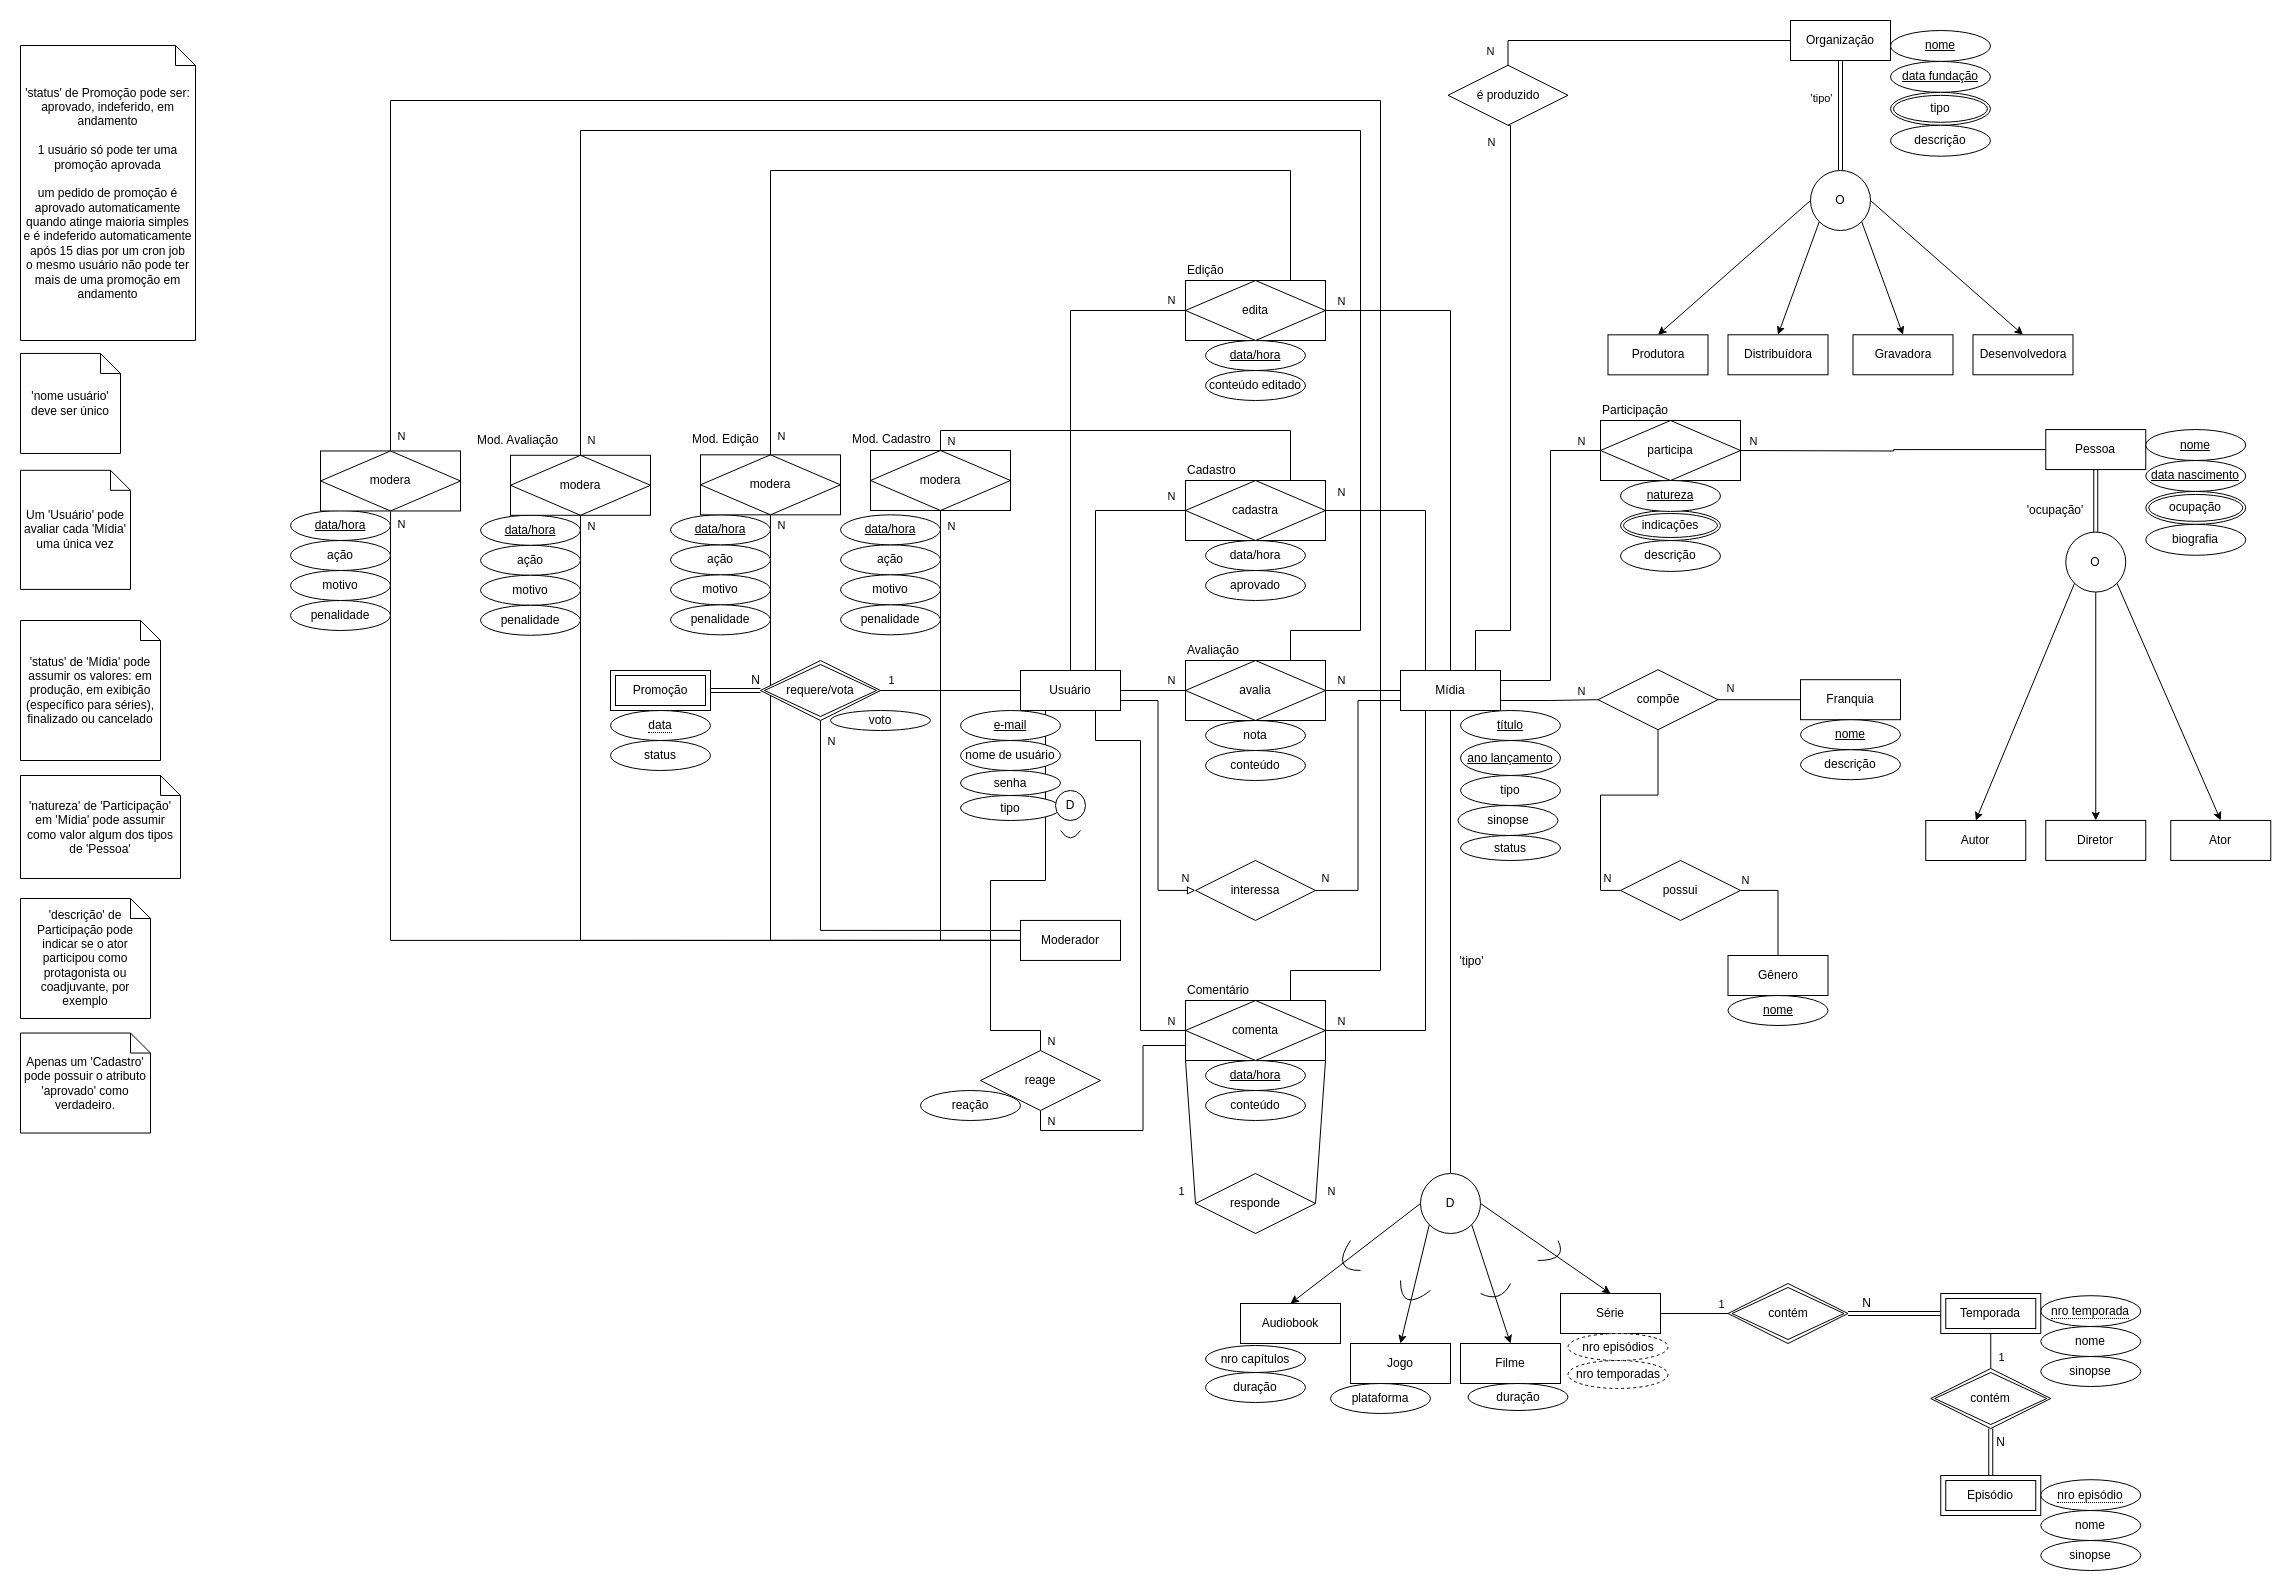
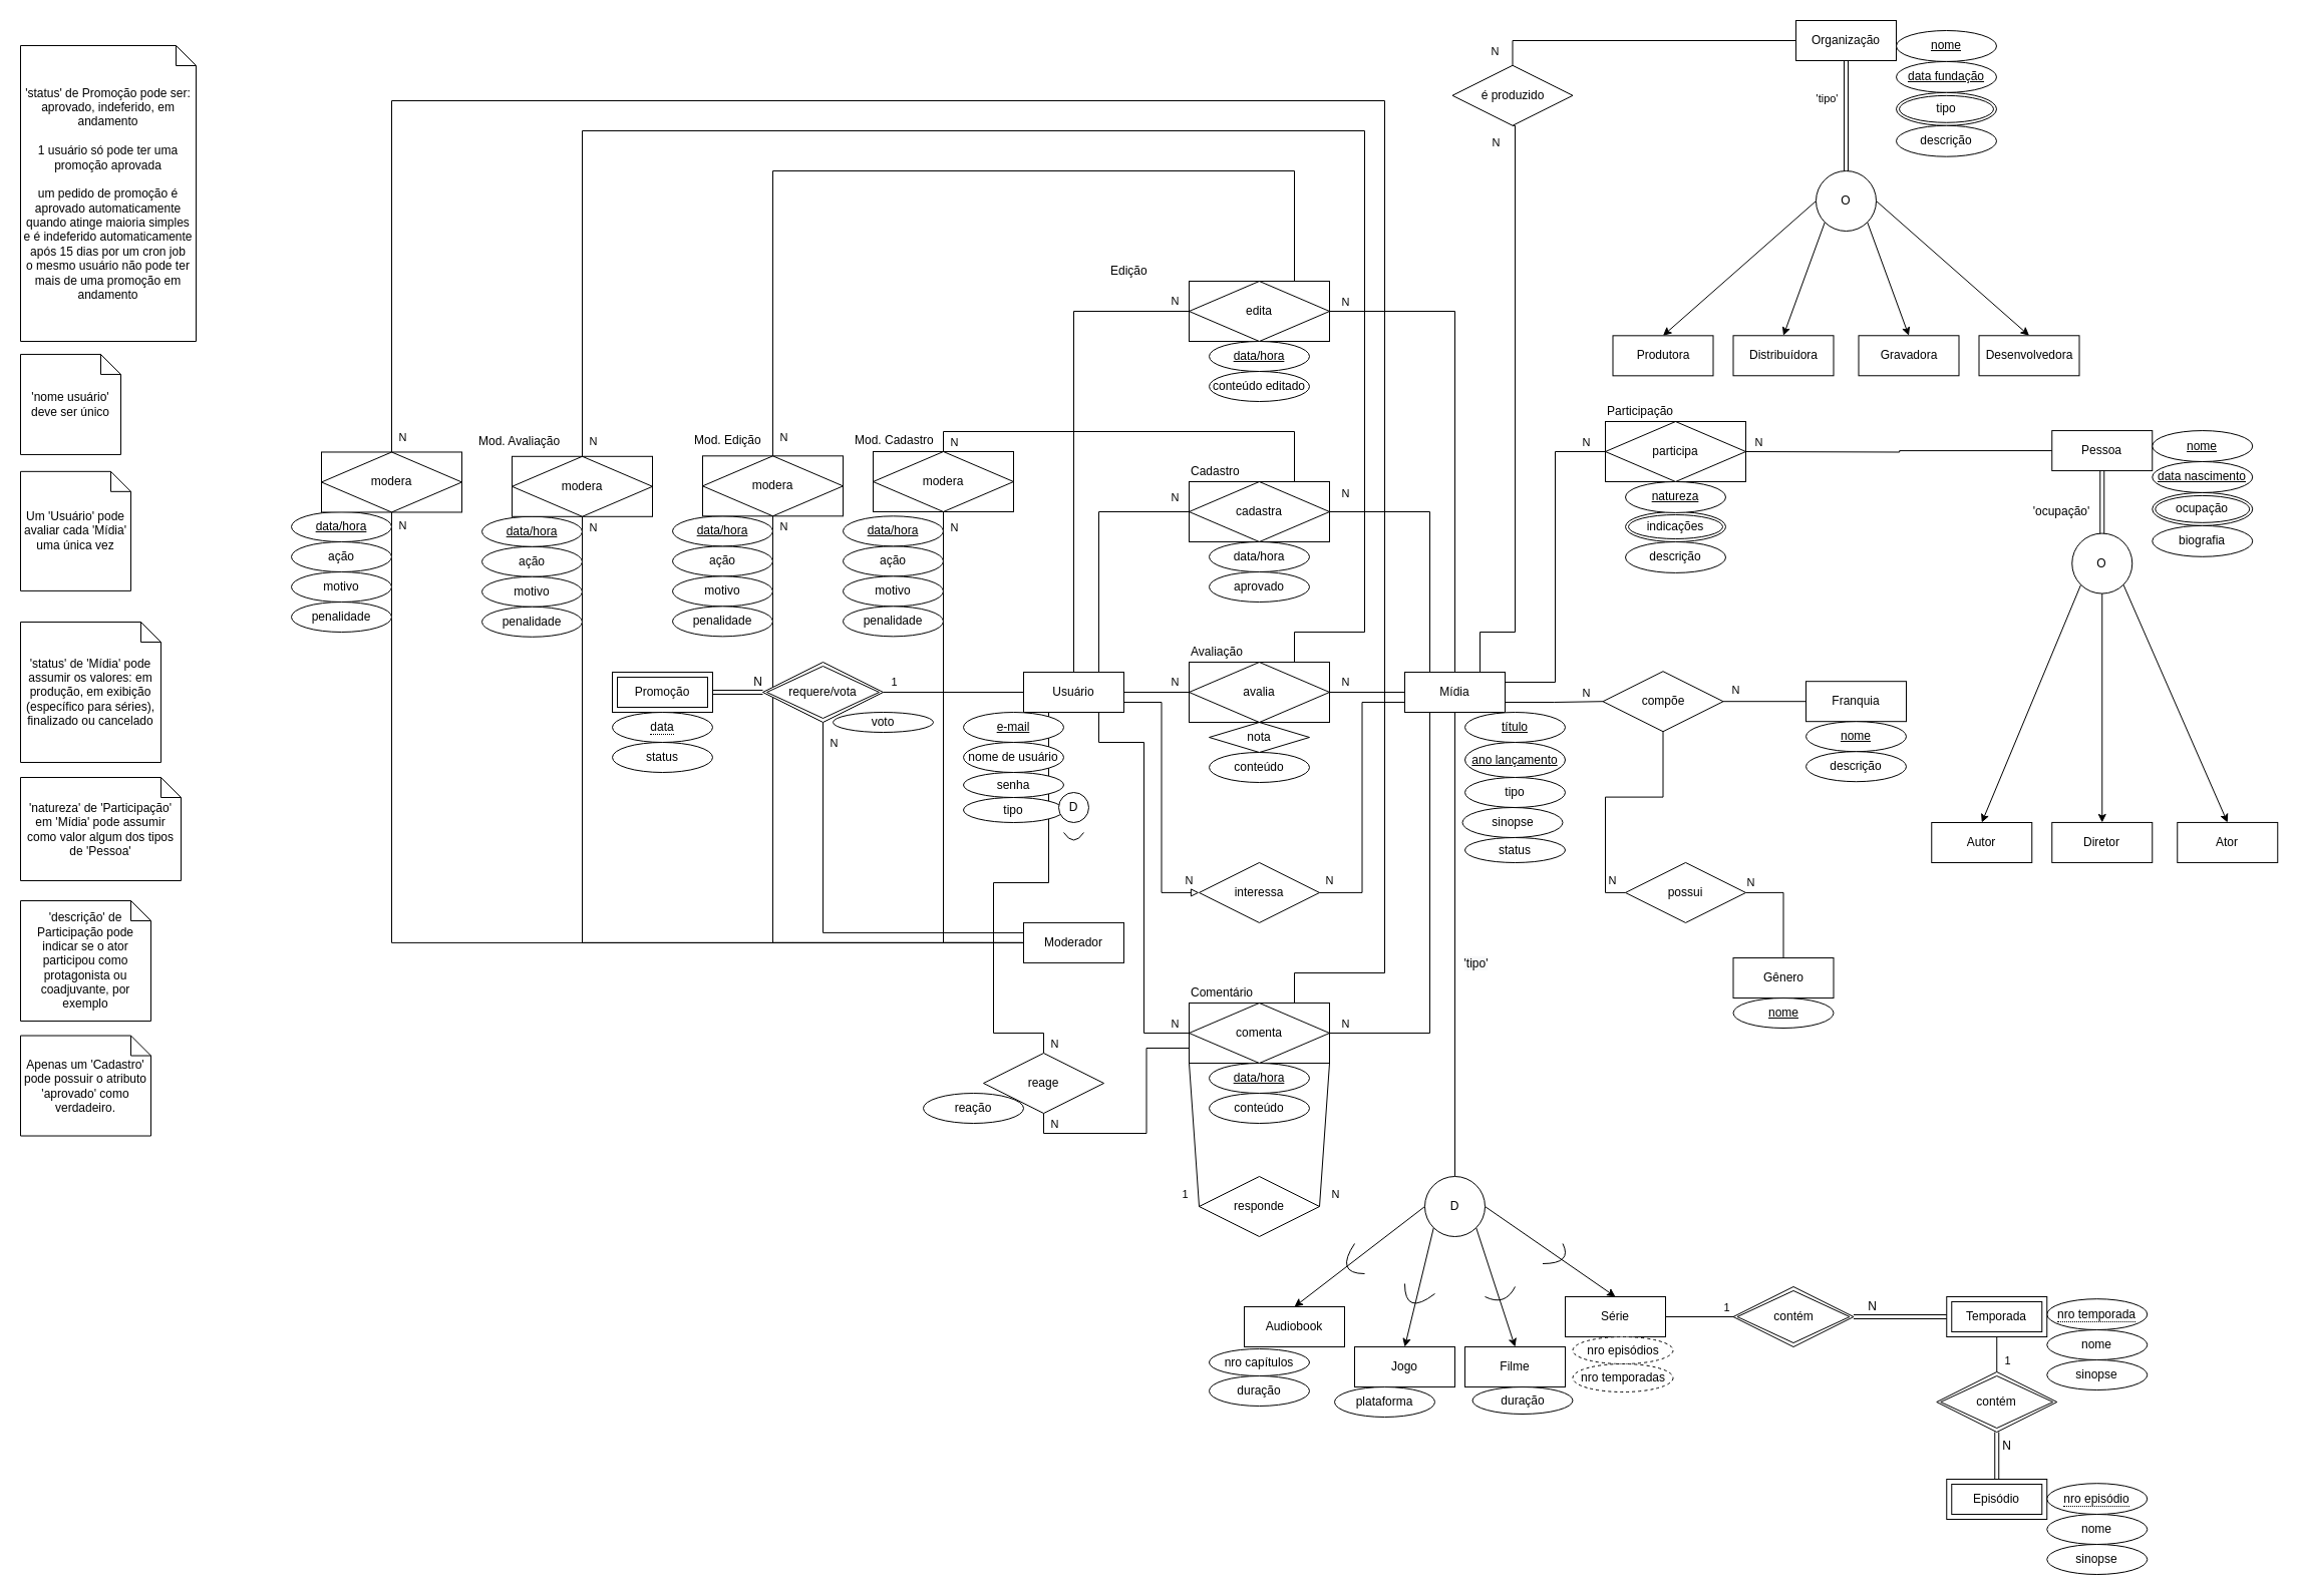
- <mxCell id="90" value="Edição" style="text;html=1;align=left;verticalAlign=middle;resizable=0;points=[];autosize=1;strokeColor=none;fillColor=none;" parent="1" vertex="1"><mxGeometry x="1185" y="260" width="50" height="20" as="geometry" /></mxCell>
+ <mxCell id="90" value="Edição" style="text;html=1;align=left;verticalAlign=middle;resizable=0;points=[];autosize=1;strokeColor=none;fillColor=none;" parent="1" vertex="1"><mxGeometry x="1105" y="260" width="50" height="20" as="geometry" /></mxCell>
- <mxCell id="96" value="nota" style="ellipse;whiteSpace=wrap;html=1;align=center;" parent="1" vertex="1"><mxGeometry x="1205" y="720" width="100" height="30" as="geometry" /></mxCell>
+ <mxCell id="96" value="nota" style="rhombus;whiteSpace=wrap;html=1;align=center;" parent="1" vertex="1"><mxGeometry x="1205" y="720" width="100" height="30" as="geometry" /></mxCell>
